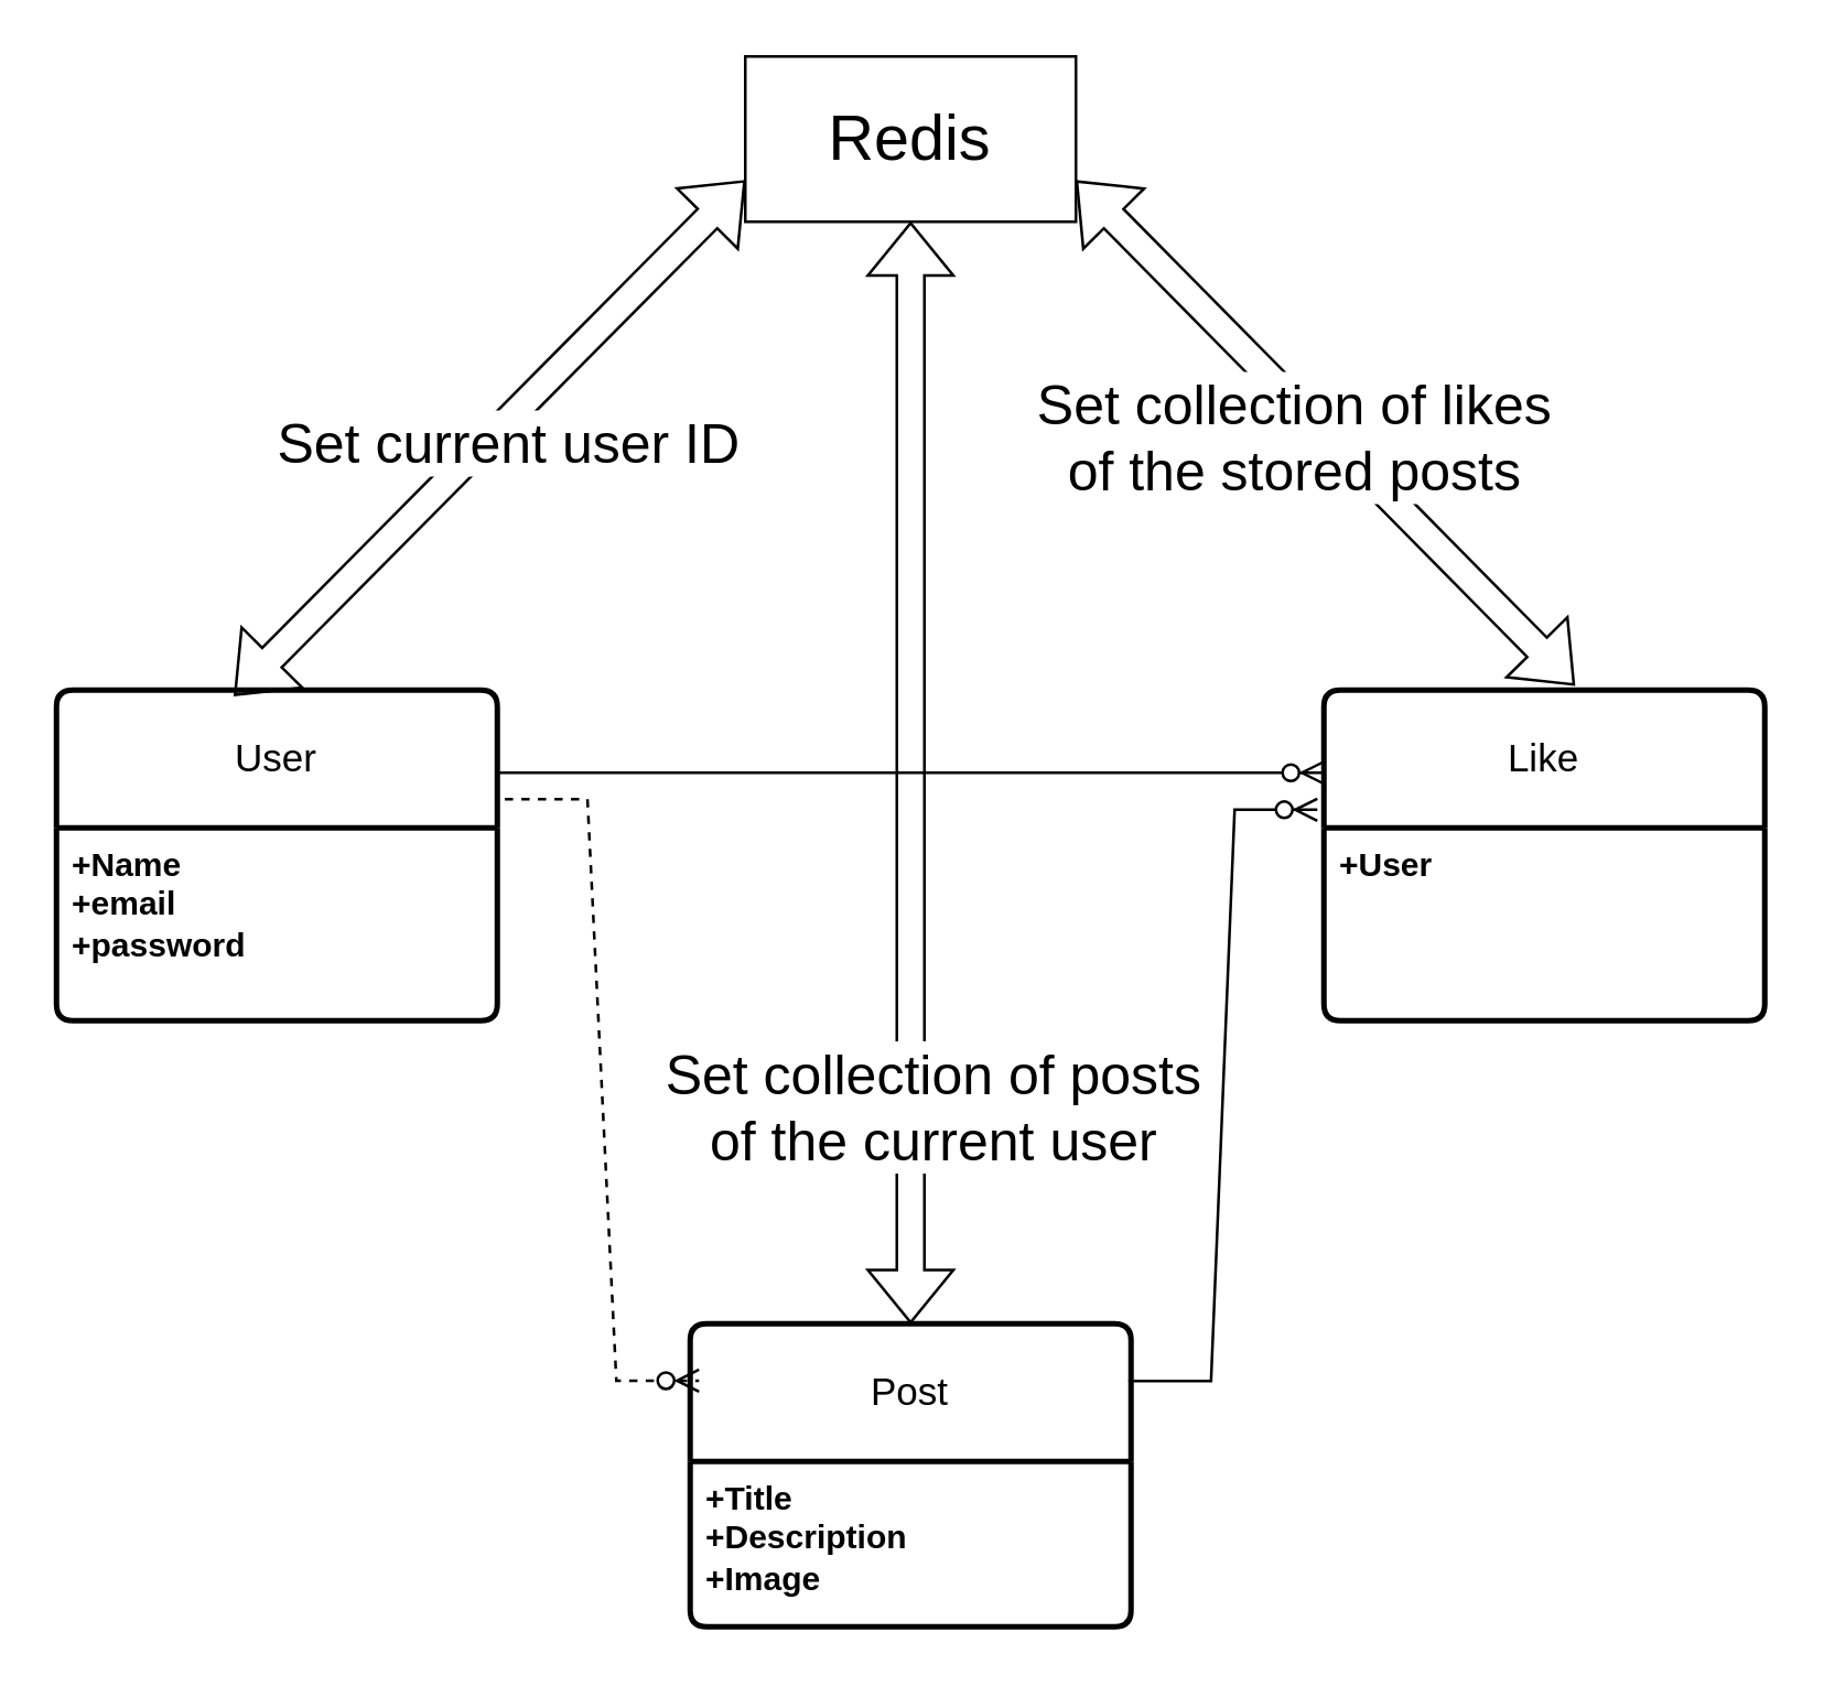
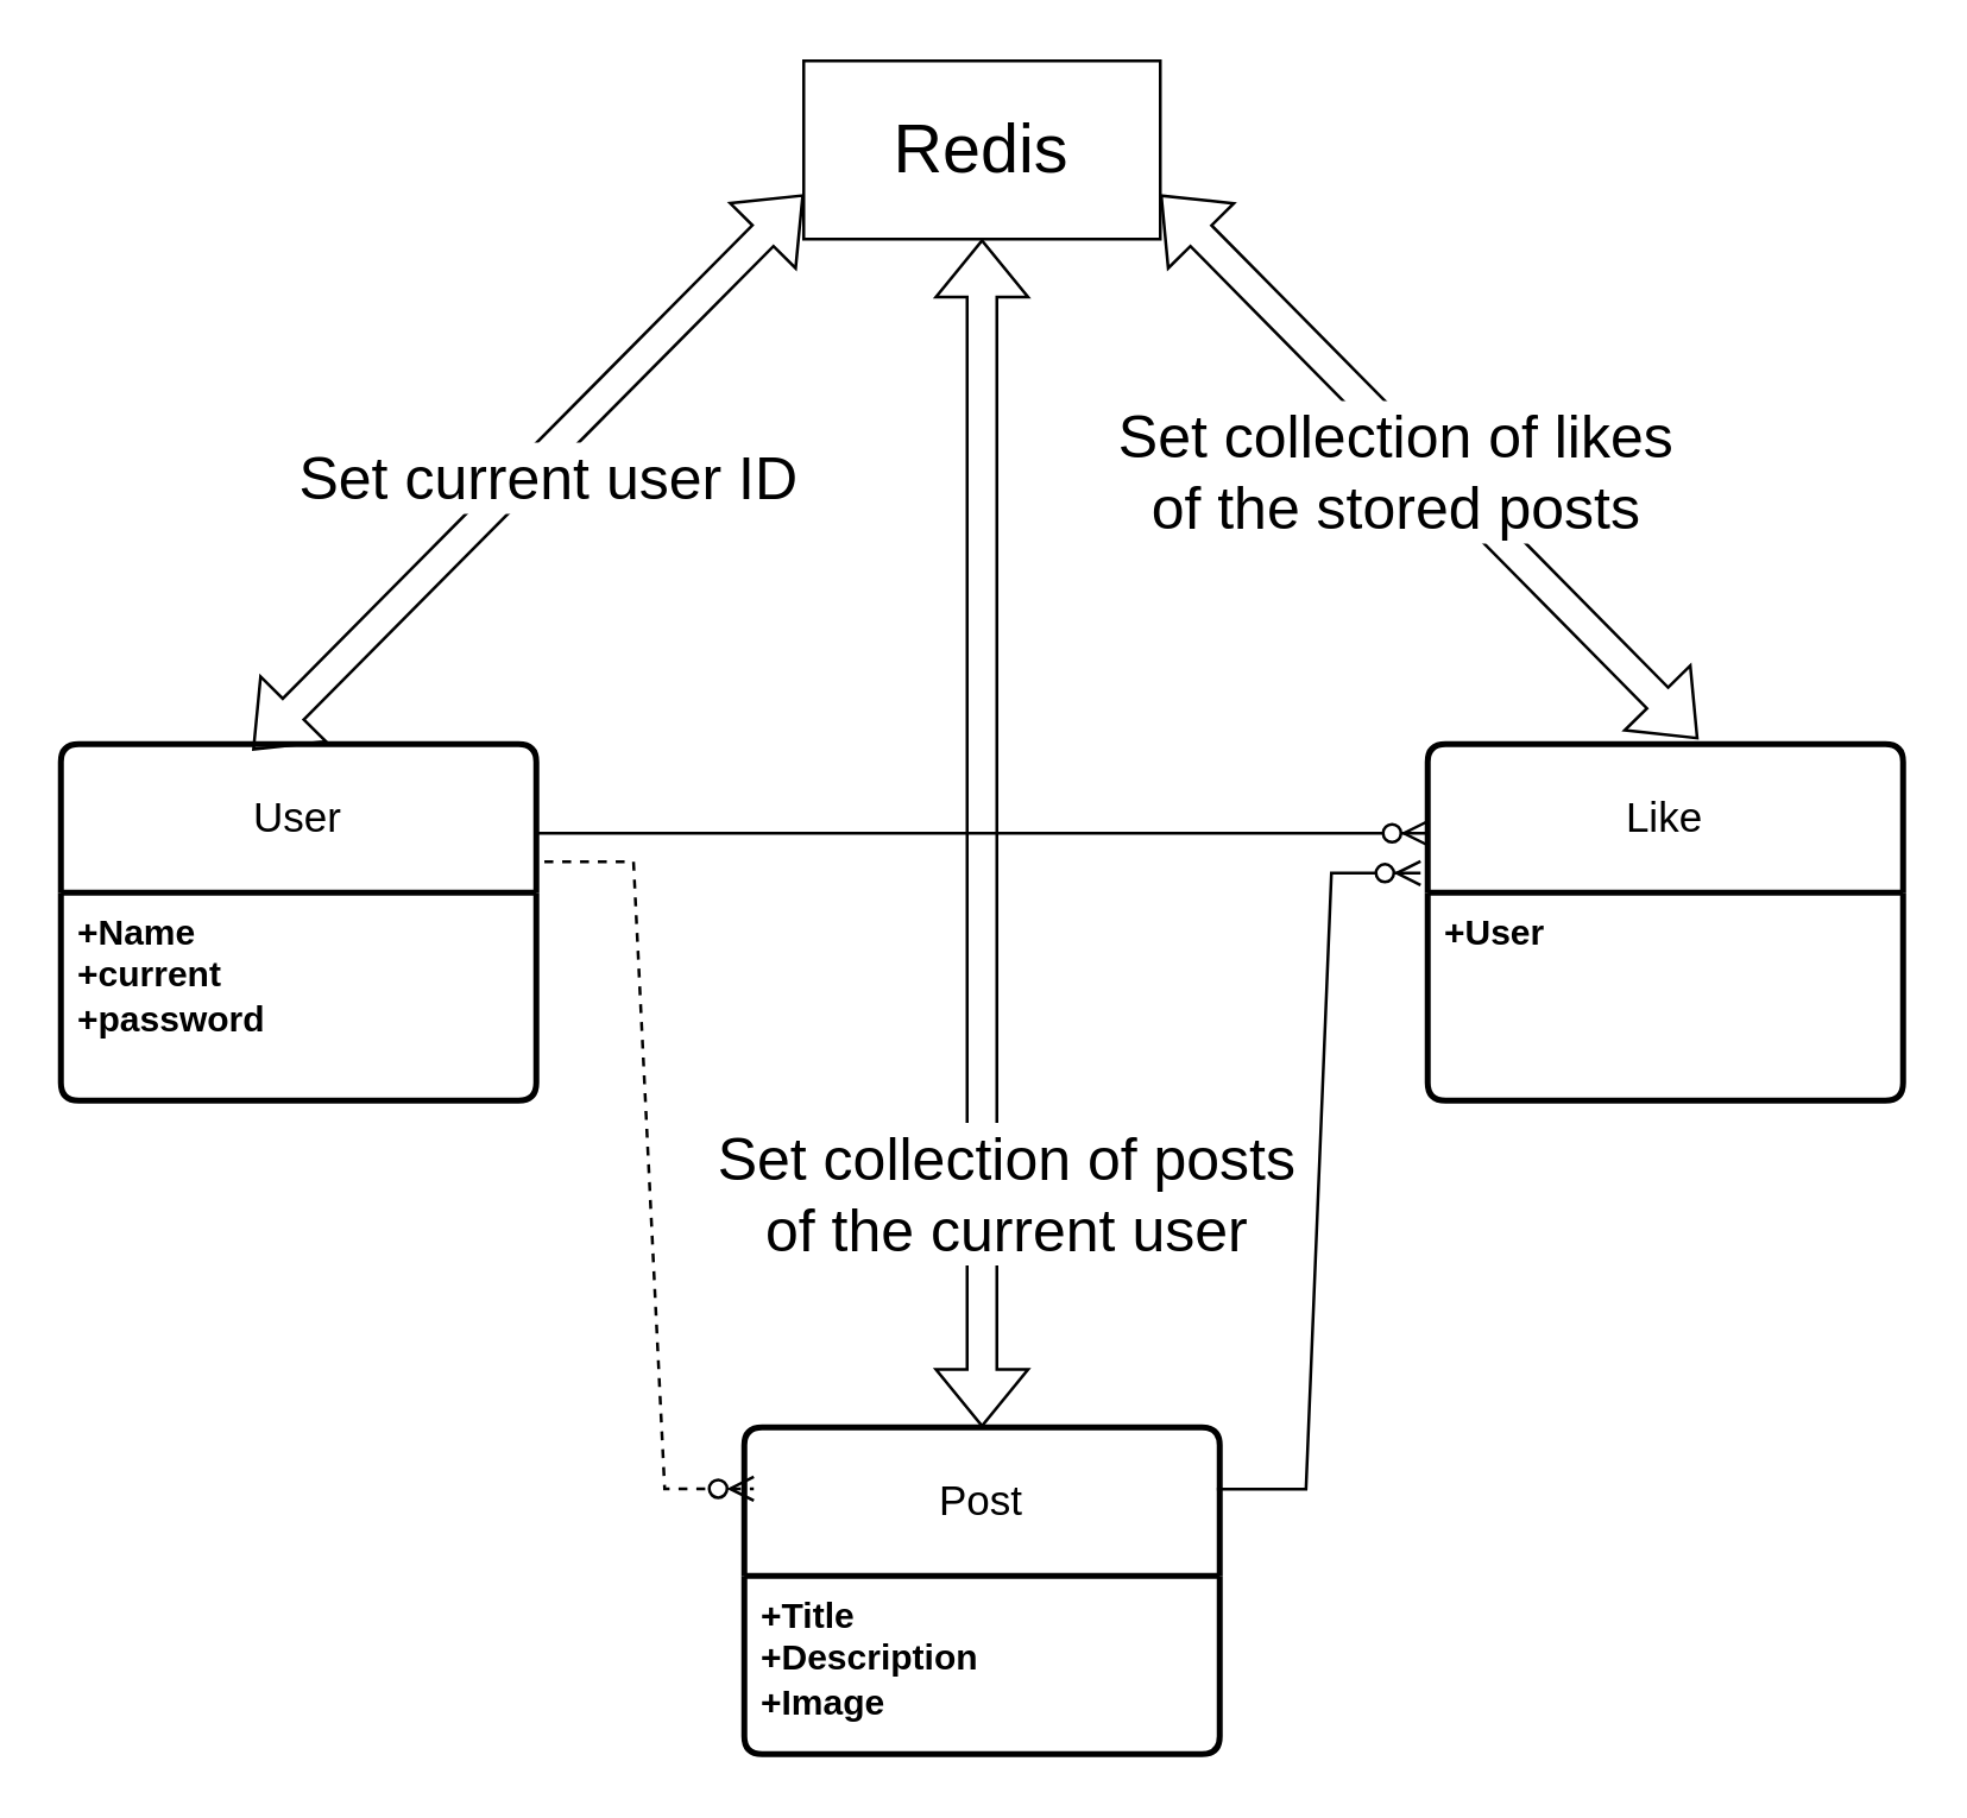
- <mxCell id="3" value="+Name&lt;div&gt;+email&lt;/div&gt;&lt;div&gt;+password&lt;/div&gt;" style="align=left;strokeColor=none;fillColor=none;spacingLeft=4;fontSize=12;verticalAlign=top;resizable=0;rotatable=0;part=1;html=1;fontFamily=Helvetica;fontColor=default;fontStyle=1;" parent="2" vertex="1"><mxGeometry y="50" width="160" height="70" as="geometry" /></mxCell>
+ <mxCell id="3" value="+Name&lt;div&gt;+current&lt;/div&gt;&lt;div&gt;+password&lt;/div&gt;" style="align=left;strokeColor=none;fillColor=none;spacingLeft=4;fontSize=12;verticalAlign=top;resizable=0;rotatable=0;part=1;html=1;fontFamily=Helvetica;fontColor=default;fontStyle=1;" parent="2" vertex="1"><mxGeometry y="50" width="160" height="70" as="geometry" /></mxCell>
